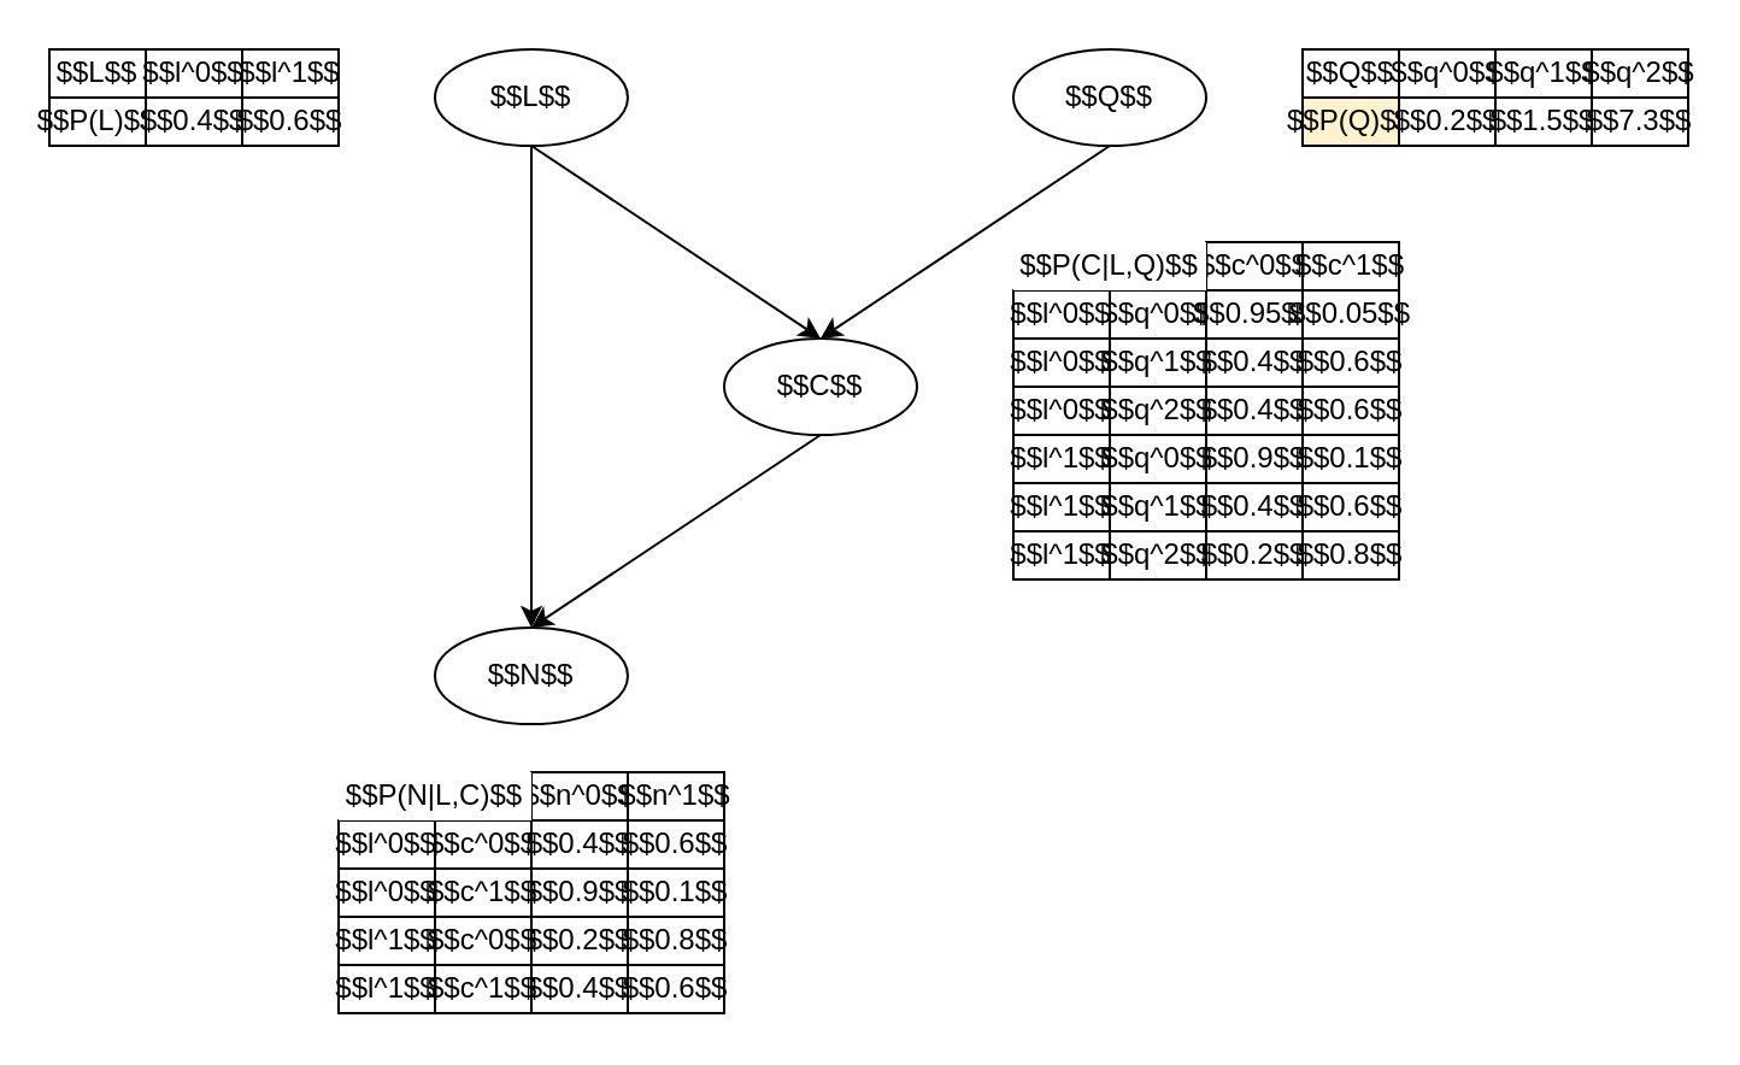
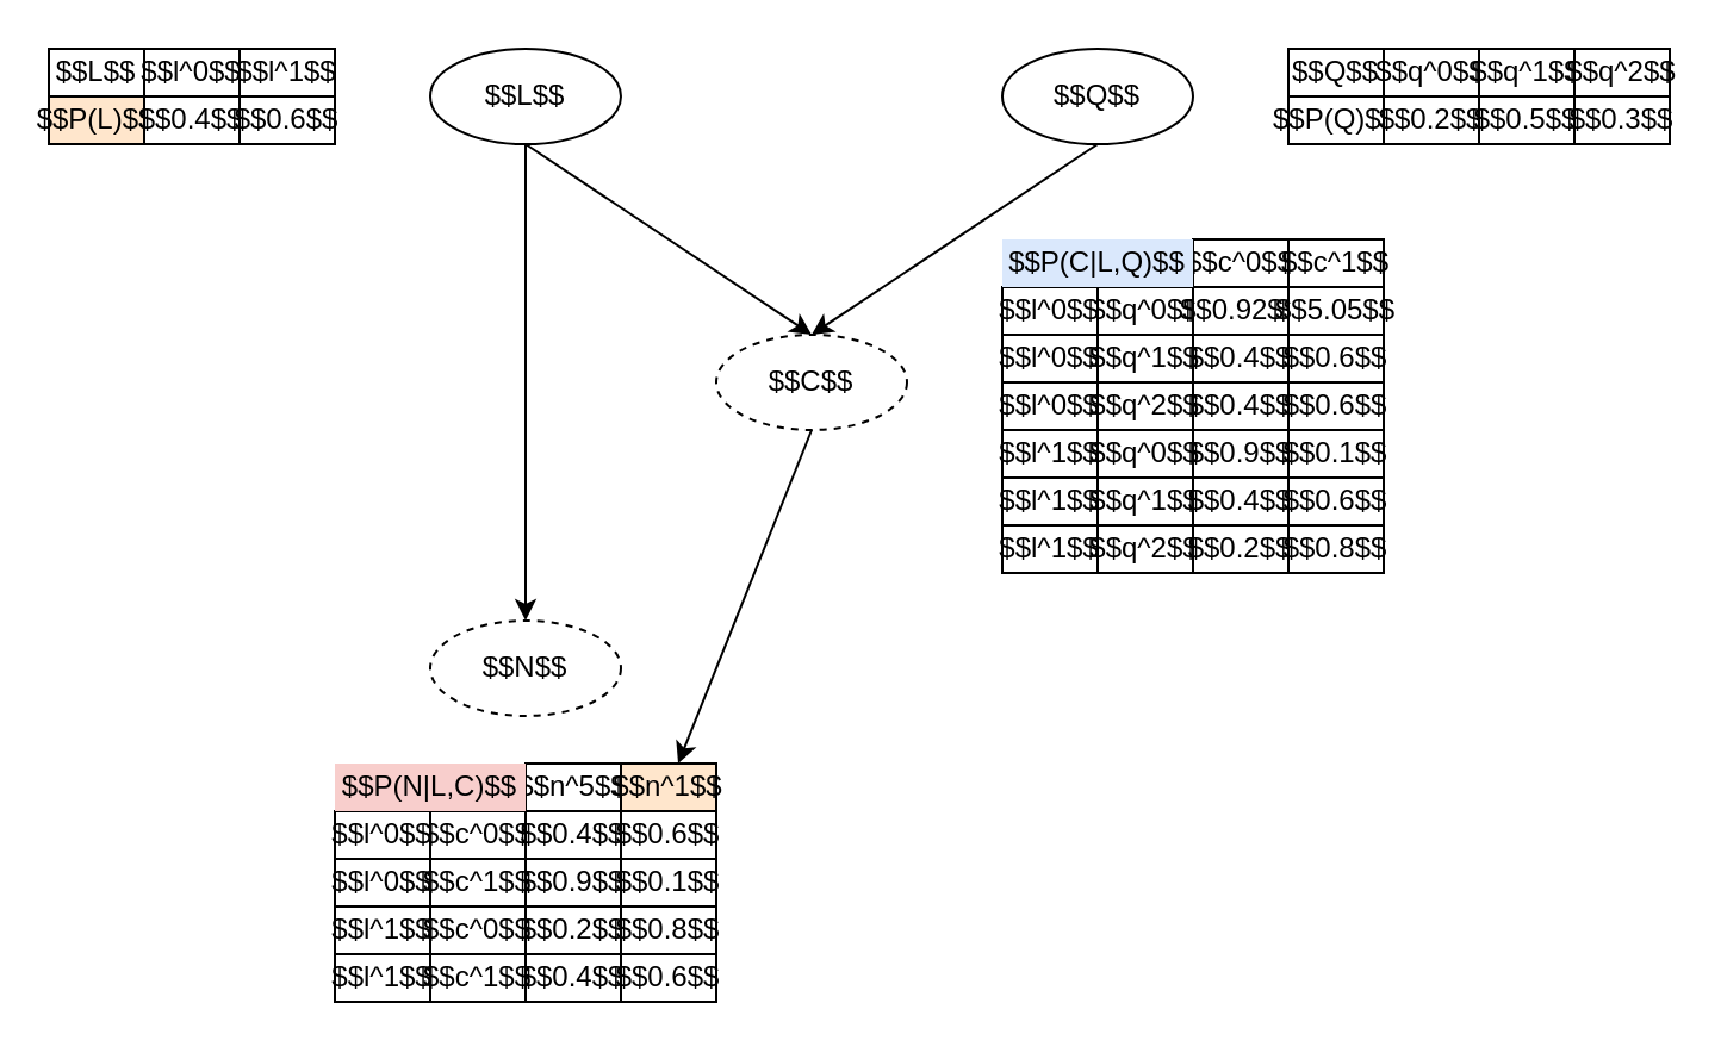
- <mxCell id="6" value="$$P(L)$$" style="rounded=0;whiteSpace=wrap;html=1;" vertex="1" parent="1"><mxGeometry x="20" y="40" width="40" height="20" as="geometry" /></mxCell>
+ <mxCell id="6" value="$$P(L)$$" style="rounded=0;whiteSpace=wrap;html=1;fillColor=#ffe6cc;" vertex="1" parent="1"><mxGeometry x="20" y="40" width="40" height="20" as="geometry" /></mxCell>
- <mxCell id="19" value="$$P(Q)$$" style="rounded=0;whiteSpace=wrap;html=1;fillColor=#fff2cc;" vertex="1" parent="1"><mxGeometry x="540" y="40" width="40" height="20" as="geometry" /></mxCell>
+ <mxCell id="19" value="$$P(Q)$$" style="rounded=0;whiteSpace=wrap;html=1;" vertex="1" parent="1"><mxGeometry x="540" y="40" width="40" height="20" as="geometry" /></mxCell>
- <mxCell id="21" value="$$1.5$$" style="rounded=0;whiteSpace=wrap;html=1;" vertex="1" parent="1"><mxGeometry x="620" y="40" width="40" height="20" as="geometry" /></mxCell>
+ <mxCell id="21" value="$$0.5$$" style="rounded=0;whiteSpace=wrap;html=1;" vertex="1" parent="1"><mxGeometry x="620" y="40" width="40" height="20" as="geometry" /></mxCell>
- <mxCell id="23" value="$$7.3$$" style="rounded=0;whiteSpace=wrap;html=1;" vertex="1" parent="1"><mxGeometry x="660" y="40" width="40" height="20" as="geometry" /></mxCell>
+ <mxCell id="23" value="$$0.3$$" style="rounded=0;whiteSpace=wrap;html=1;" vertex="1" parent="1"><mxGeometry x="660" y="40" width="40" height="20" as="geometry" /></mxCell>
- <mxCell id="50" value="$$P(C|L,Q)$$" style="rounded=0;whiteSpace=wrap;html=1;strokeColor=none;" vertex="1" parent="1"><mxGeometry x="420" y="100" width="80" height="20" as="geometry" /></mxCell>
+ <mxCell id="50" value="$$P(C|L,Q)$$" style="rounded=0;whiteSpace=wrap;html=1;strokeColor=none;fillColor=#dae8fc;" vertex="1" parent="1"><mxGeometry x="420" y="100" width="80" height="20" as="geometry" /></mxCell>
- <mxCell id="26" value="$$0.95$$" style="rounded=0;whiteSpace=wrap;html=1;" vertex="1" parent="1"><mxGeometry x="500" y="120" width="40" height="20" as="geometry" /></mxCell>
+ <mxCell id="26" value="$$0.92$$" style="rounded=0;whiteSpace=wrap;html=1;" vertex="1" parent="1"><mxGeometry x="500" y="120" width="40" height="20" as="geometry" /></mxCell>
- <mxCell id="42" value="$$0.05$$" style="rounded=0;whiteSpace=wrap;html=1;" vertex="1" parent="1"><mxGeometry x="540" y="120" width="40" height="20" as="geometry" /></mxCell>
+ <mxCell id="42" value="$$5.05$$" style="rounded=0;whiteSpace=wrap;html=1;" vertex="1" parent="1"><mxGeometry x="540" y="120" width="40" height="20" as="geometry" /></mxCell>
- <mxCell id="9" value="$$C$$" style="ellipse;whiteSpace=wrap;html=1;" vertex="1" parent="1"><mxGeometry x="300" y="140" width="80" height="40" as="geometry" /></mxCell>
+ <mxCell id="9" value="$$C$$" style="ellipse;whiteSpace=wrap;html=1;dashed=1;" vertex="1" parent="1"><mxGeometry x="300" y="140" width="80" height="40" as="geometry" /></mxCell>
- <mxCell id="15" value="" style="endArrow=classic;html=1;exitX=0.5;exitY=1;exitDx=0;exitDy=0;entryX=0.5;entryY=0;entryDx=0;entryDy=0;" edge="1" parent="1" source="9" target="13"><mxGeometry width="50" height="50" relative="1" as="geometry"><mxPoint x="310" y="420" as="sourcePoint" /><mxPoint x="360" y="370" as="targetPoint" /></mxGeometry></mxCell>
+ <mxCell id="15" value="" style="endArrow=classic;html=1;exitX=0.5;exitY=1;exitDx=0;exitDy=0;" edge="1" parent="1" source="9" target="61"><mxGeometry width="50" height="50" relative="1" as="geometry"><mxPoint x="310" y="420" as="sourcePoint" /><mxPoint x="360" y="370" as="targetPoint" /></mxGeometry></mxCell>
- <mxCell id="13" value="$$N$$" style="ellipse;whiteSpace=wrap;html=1;" vertex="1" parent="1"><mxGeometry x="180" y="260" width="80" height="40" as="geometry" /></mxCell>
+ <mxCell id="13" value="$$N$$" style="ellipse;whiteSpace=wrap;html=1;dashed=1;" vertex="1" parent="1"><mxGeometry x="180" y="260" width="80" height="40" as="geometry" /></mxCell>
- <mxCell id="67" value="$$P(N|L,C)$$" style="rounded=0;whiteSpace=wrap;html=1;strokeColor=none;" vertex="1" parent="1"><mxGeometry x="140" y="320" width="80" height="20" as="geometry" /></mxCell>
+ <mxCell id="67" value="$$P(N|L,C)$$" style="rounded=0;whiteSpace=wrap;html=1;strokeColor=none;fillColor=#f8cecc;" vertex="1" parent="1"><mxGeometry x="140" y="320" width="80" height="20" as="geometry" /></mxCell>
- <mxCell id="60" value="$$n^0$$" style="rounded=0;whiteSpace=wrap;html=1;" vertex="1" parent="1"><mxGeometry x="220" y="320" width="40" height="20" as="geometry" /></mxCell>
+ <mxCell id="60" value="$$n^5$$" style="rounded=0;whiteSpace=wrap;html=1;" vertex="1" parent="1"><mxGeometry x="220" y="320" width="40" height="20" as="geometry" /></mxCell>
- <mxCell id="61" value="&lt;span&gt;$$n^1$$&lt;/span&gt;" style="rounded=0;whiteSpace=wrap;html=1;" vertex="1" parent="1"><mxGeometry x="260" y="320" width="40" height="20" as="geometry" /></mxCell>
+ <mxCell id="61" value="&lt;span&gt;$$n^1$$&lt;/span&gt;" style="rounded=0;whiteSpace=wrap;html=1;fillColor=#ffe6cc;" vertex="1" parent="1"><mxGeometry x="260" y="320" width="40" height="20" as="geometry" /></mxCell>
